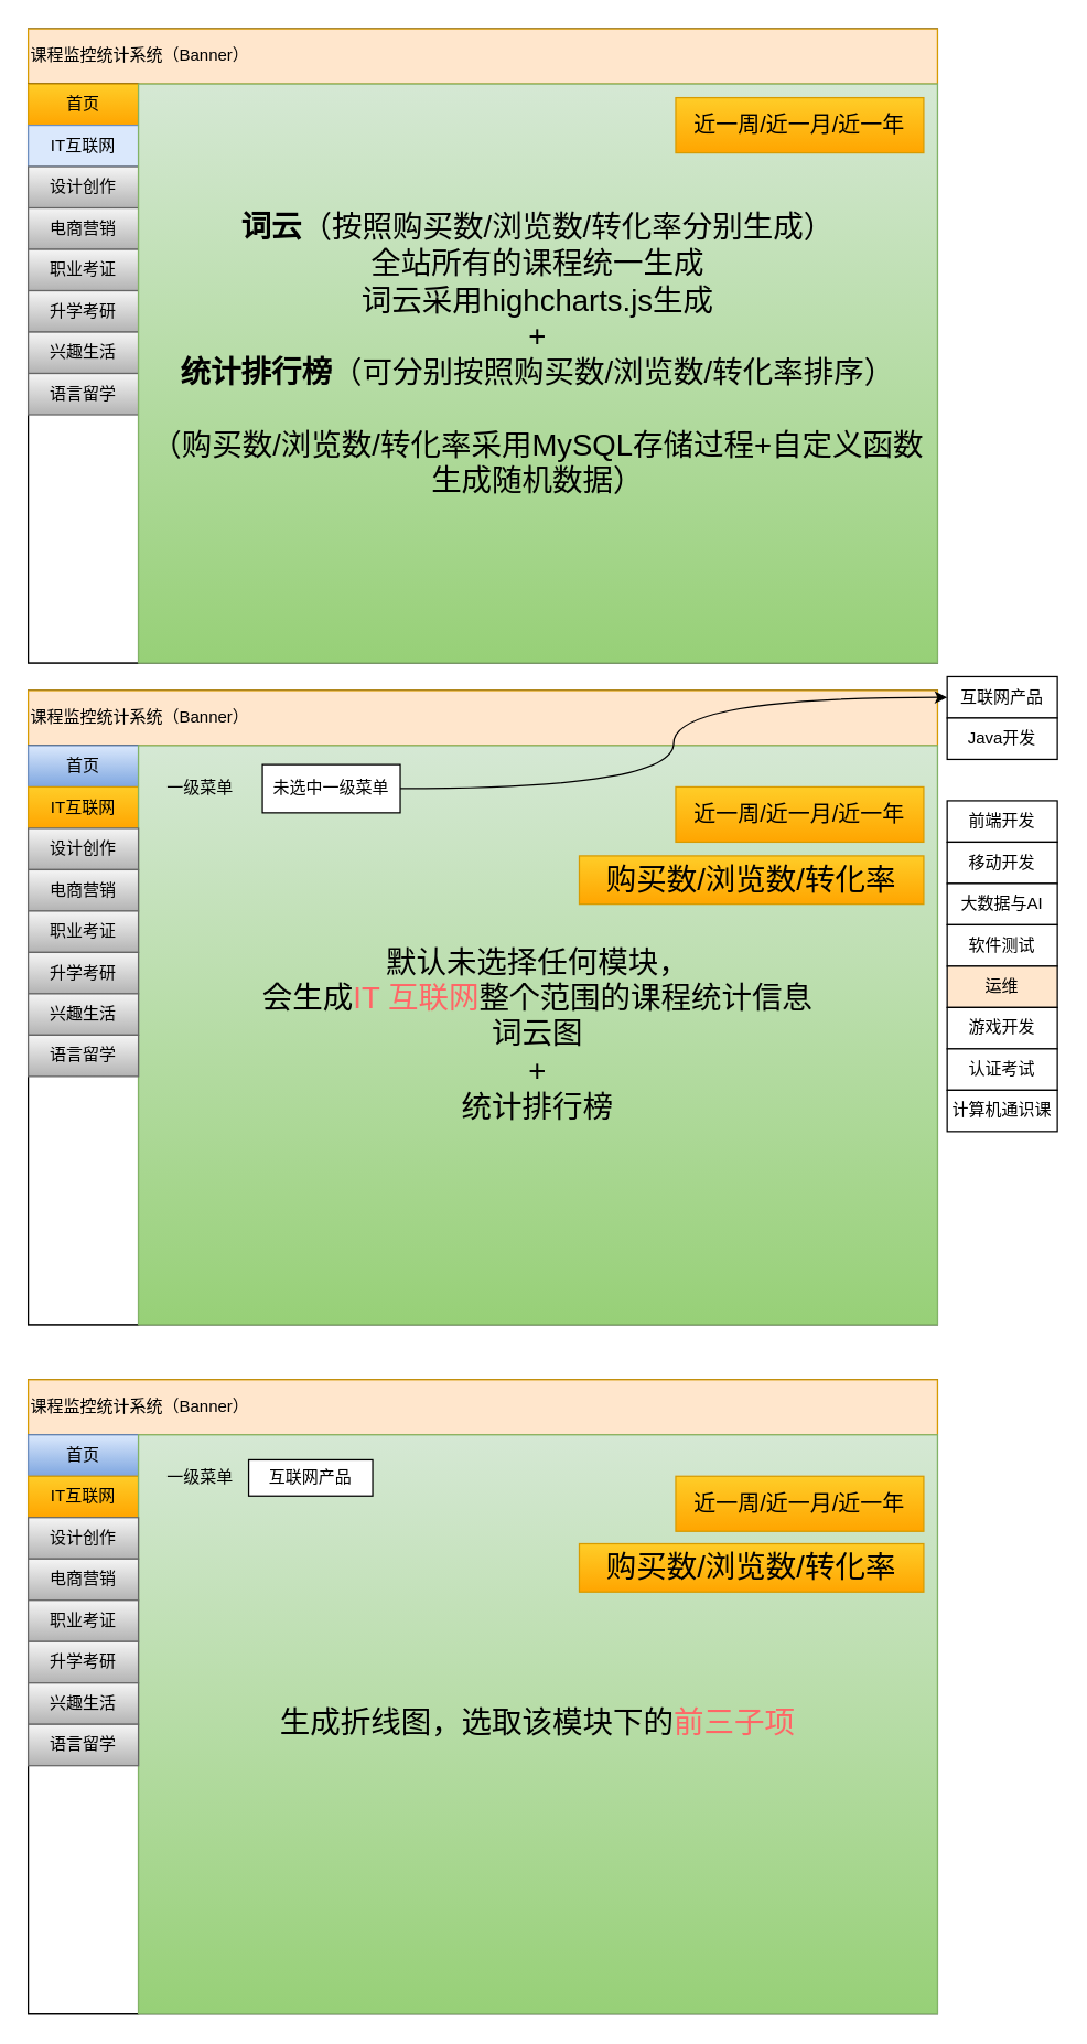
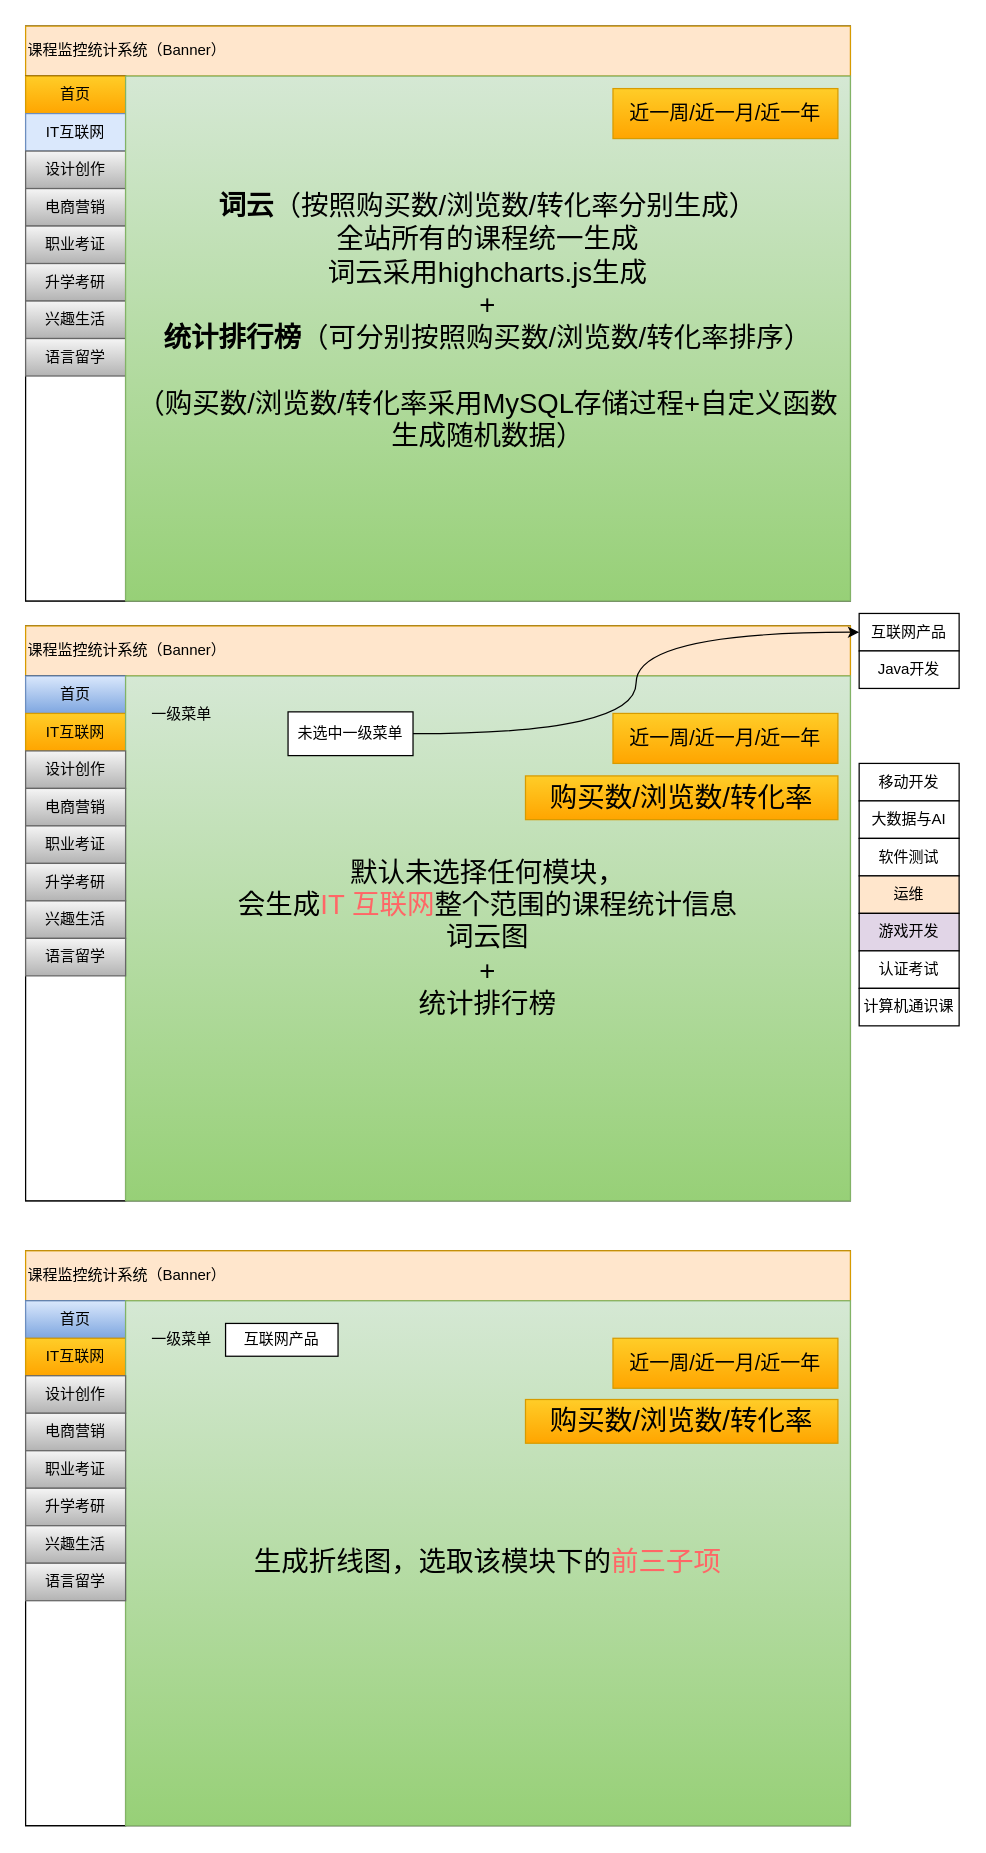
- <mxCell id="27" value="未选中一级菜单" style="rounded=0;whiteSpace=wrap;html=1;" vertex="1" parent="1"><mxGeometry x="190" y="553.75" width="100" height="35" as="geometry" /></mxCell>
+ <mxCell id="27" value="未选中一级菜单" style="rounded=0;whiteSpace=wrap;html=1;" vertex="1" parent="1"><mxGeometry x="230" y="568.75" width="100" height="35" as="geometry" /></mxCell>
- <mxCell id="30" value="前端开发" style="rounded=0;whiteSpace=wrap;html=1;" vertex="1" parent="1"><mxGeometry x="687" y="580" width="80" height="30" as="geometry" /></mxCell>
- <mxCell id="35" value="游戏开发" style="rounded=0;whiteSpace=wrap;html=1;" vertex="1" parent="1"><mxGeometry x="687" y="730" width="80" height="30" as="geometry" /></mxCell>
+ <mxCell id="35" value="游戏开发" style="rounded=0;whiteSpace=wrap;html=1;fillColor=#e1d5e7;" vertex="1" parent="1"><mxGeometry x="687" y="730" width="80" height="30" as="geometry" /></mxCell>
